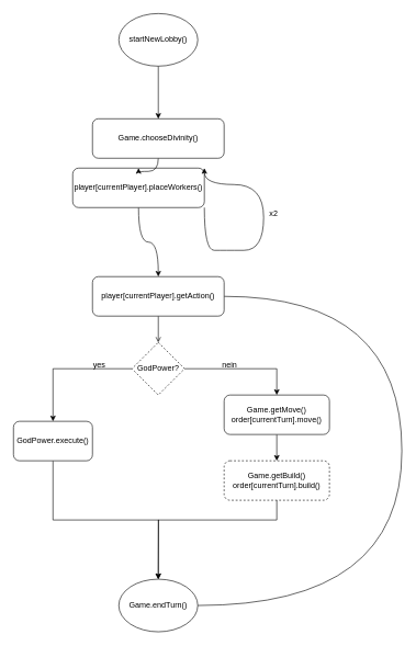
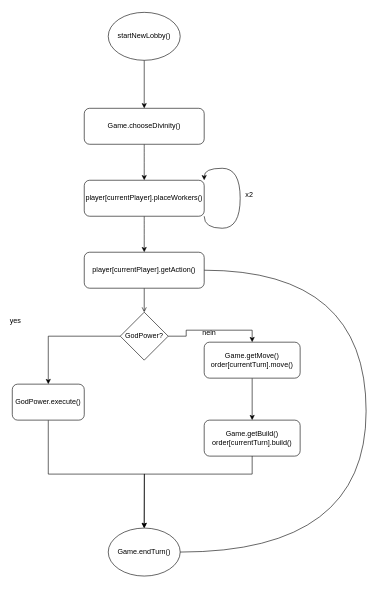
- <mxCell id="5" value="player[currentPlayer].placeWorkers()" style="rounded=1;whiteSpace=wrap;html=1;" parent="1" vertex="1"><mxGeometry x="110" y="255" width="200" height="60" as="geometry" /></mxCell>
+ <mxCell id="5" value="player[currentPlayer].placeWorkers()" style="rounded=1;whiteSpace=wrap;html=1;" parent="1" vertex="1"><mxGeometry x="140" y="300" width="200" height="60" as="geometry" /></mxCell>
- <mxCell id="19" value="yes" style="text;html=1;align=center;verticalAlign=middle;resizable=0;points=[];autosize=1;" parent="1" vertex="1"><mxGeometry x="135" y="544" width="30" height="20" as="geometry" /></mxCell>
+ <mxCell id="19" value="yes" style="text;html=1;align=center;verticalAlign=middle;resizable=0;points=[];autosize=1;" parent="1" vertex="1"><mxGeometry x="10" y="524" width="30" height="20" as="geometry" /></mxCell>
- <mxCell id="11" value="GodPower?" style="rhombus;whiteSpace=wrap;html=1;dashed=1;" parent="1" vertex="1"><mxGeometry x="200" y="520" width="80" height="80" as="geometry" /></mxCell>
+ <mxCell id="11" value="GodPower?" style="rhombus;whiteSpace=wrap;html=1;" parent="1" vertex="1"><mxGeometry x="200" y="520" width="80" height="80" as="geometry" /></mxCell>
- <mxCell id="16" value="Game.getMove()&lt;br&gt;order[currentTurn].move()" style="rounded=1;whiteSpace=wrap;html=1;" parent="1" vertex="1"><mxGeometry x="340" y="600" width="160" height="60" as="geometry" /></mxCell>
+ <mxCell id="16" value="Game.getMove()&lt;br&gt;order[currentTurn].move()" style="rounded=1;whiteSpace=wrap;html=1;" parent="1" vertex="1"><mxGeometry x="340" y="570" width="160" height="60" as="geometry" /></mxCell>
- <mxCell id="18" value="Game.getBuild()&lt;br&gt;order[currentTurn].build()" style="rounded=1;whiteSpace=wrap;html=1;dashed=1;" parent="1" vertex="1"><mxGeometry x="340" y="700" width="160" height="60" as="geometry" /></mxCell>
+ <mxCell id="18" value="Game.getBuild()&lt;br&gt;order[currentTurn].build()" style="rounded=1;whiteSpace=wrap;html=1;" parent="1" vertex="1"><mxGeometry x="340" y="700" width="160" height="60" as="geometry" /></mxCell>
